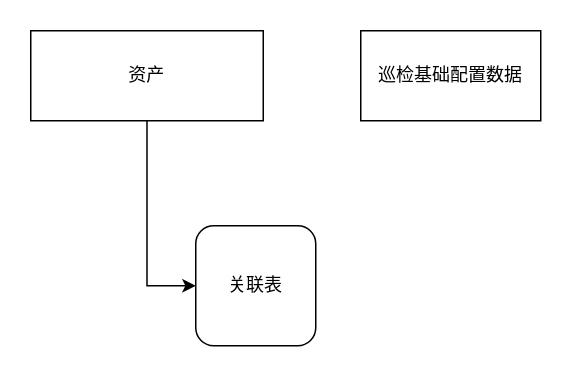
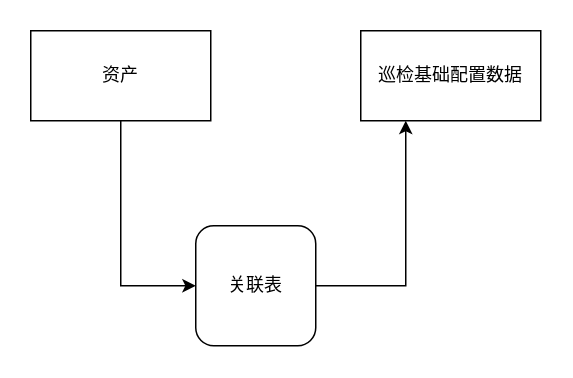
- <mxCell id="3" value="资产" style="rounded=0;whiteSpace=wrap;html=1;" parent="1" vertex="1"><mxGeometry x="20" y="20" width="155" height="60" as="geometry" /></mxCell>
+ <mxCell id="3" value="资产" style="rounded=0;whiteSpace=wrap;html=1;" parent="1" vertex="1"><mxGeometry x="20" y="20" width="120" height="60" as="geometry" /></mxCell>
+ <mxCell id="5" style="edgeStyle=orthogonalEdgeStyle;rounded=0;orthogonalLoop=1;jettySize=auto;html=1;entryX=0.25;entryY=1;entryDx=0;entryDy=0;" parent="1" source="6" target="4" edge="1"><mxGeometry relative="1" as="geometry" /></mxCell>
